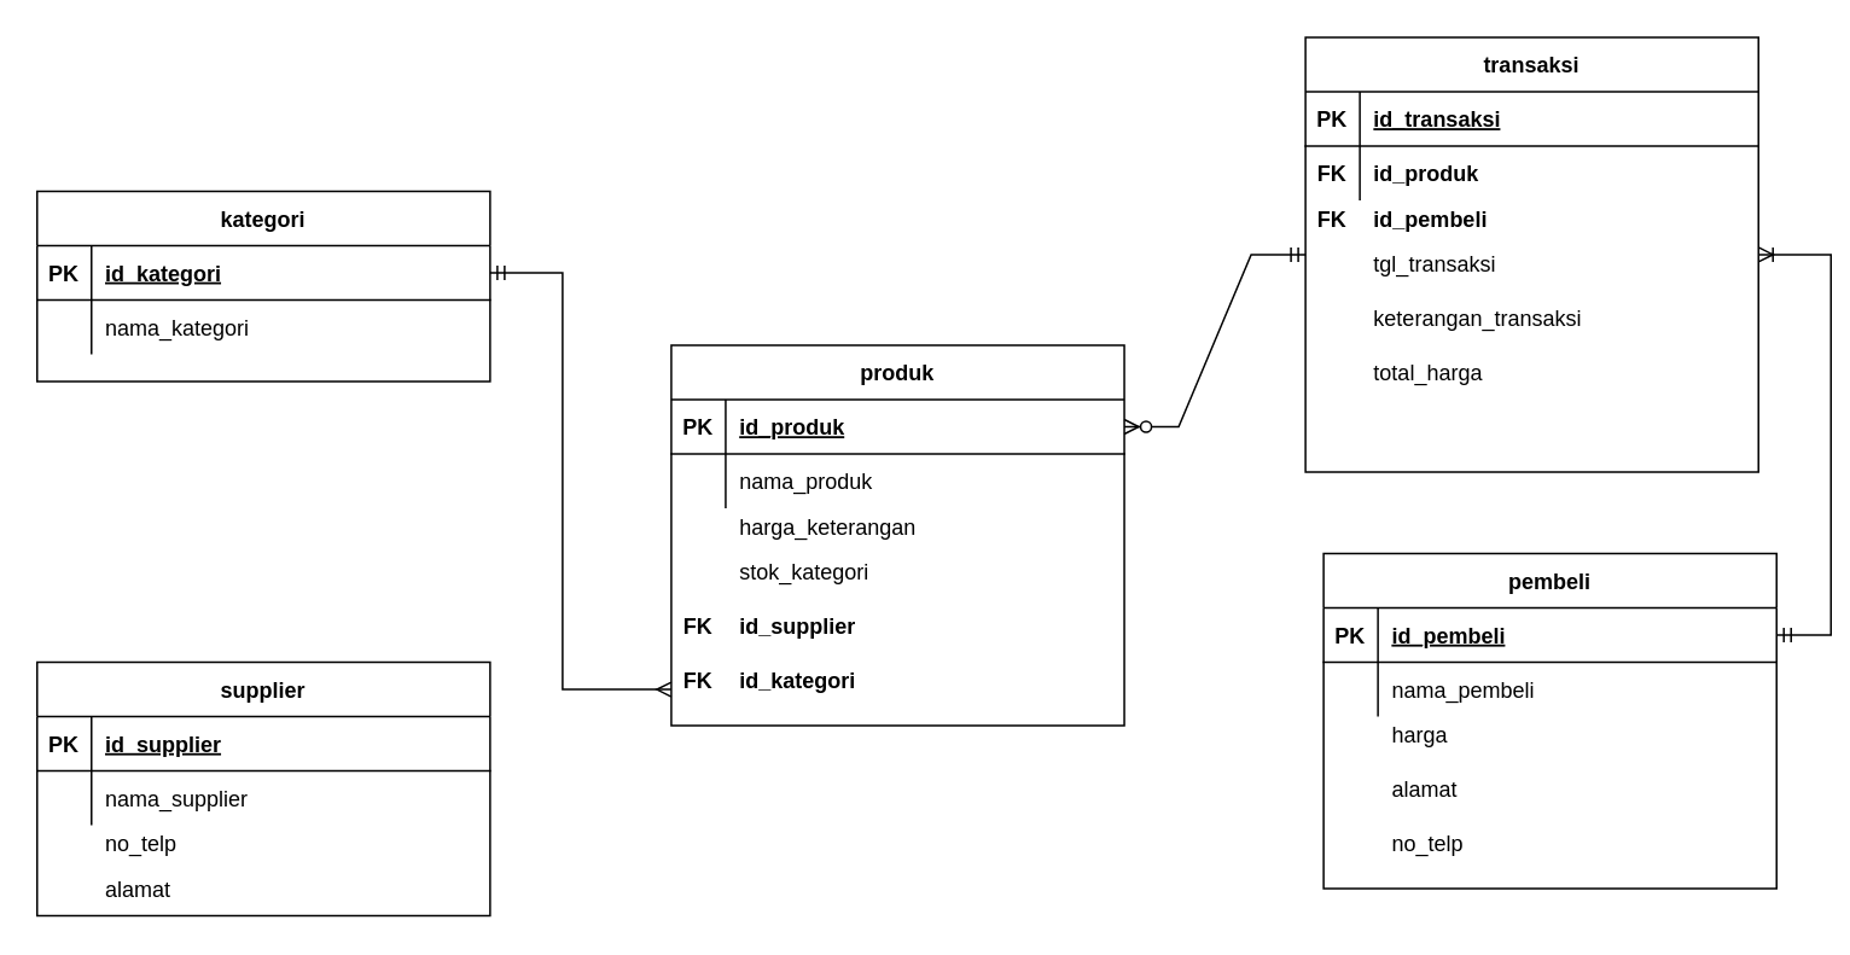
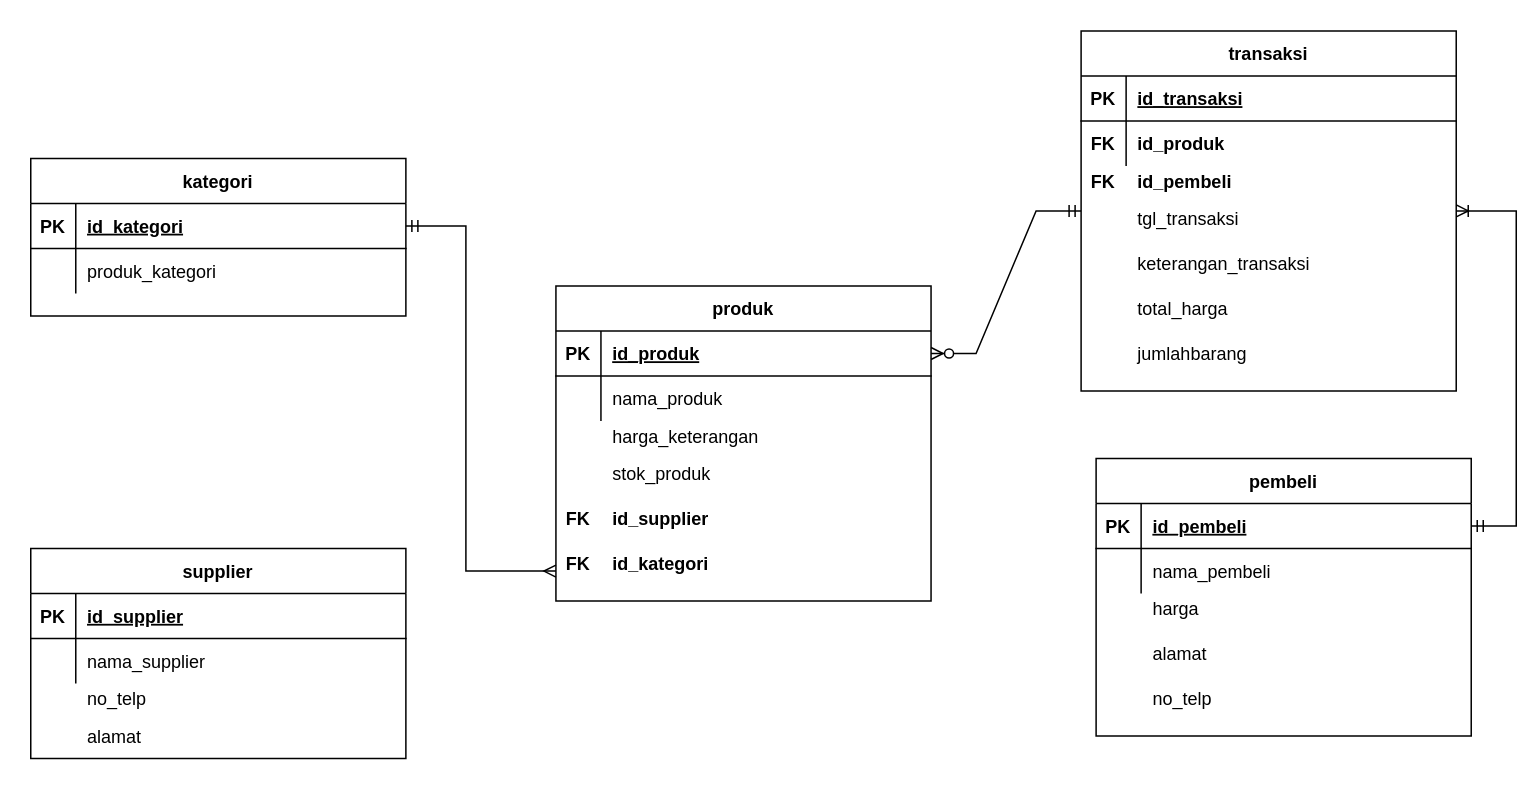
- <mxCell id="53" value="nama_kategori" style="shape=partialRectangle;overflow=hidden;connectable=0;fillColor=none;top=0;left=0;bottom=0;right=0;align=left;spacingLeft=6;" parent="51" vertex="1"><mxGeometry x="30" width="220" height="30" as="geometry"><mxRectangle width="220" height="30" as="alternateBounds" /></mxGeometry></mxCell>
+ <mxCell id="53" value="produk_kategori" style="shape=partialRectangle;overflow=hidden;connectable=0;fillColor=none;top=0;left=0;bottom=0;right=0;align=left;spacingLeft=6;" parent="51" vertex="1"><mxGeometry x="30" width="220" height="30" as="geometry"><mxRectangle width="220" height="30" as="alternateBounds" /></mxGeometry></mxCell>
+ <mxCell id="58" value="jumlahbarang" style="shape=partialRectangle;overflow=hidden;connectable=0;fillColor=none;top=0;left=0;bottom=0;right=0;align=left;spacingLeft=6;" vertex="1" parent="1"><mxGeometry x="750" y="220" width="220" height="30" as="geometry"><mxRectangle width="220" height="30" as="alternateBounds" /></mxGeometry></mxCell>
- <mxCell id="20" value="stok_kategori" style="shape=partialRectangle;overflow=hidden;connectable=0;fillColor=none;top=0;left=0;bottom=0;right=0;align=left;spacingLeft=6;" parent="1" vertex="1"><mxGeometry x="400" y="300" width="220" height="30" as="geometry"><mxRectangle width="220" height="30" as="alternateBounds" /></mxGeometry></mxCell>
+ <mxCell id="20" value="stok_produk" style="shape=partialRectangle;overflow=hidden;connectable=0;fillColor=none;top=0;left=0;bottom=0;right=0;align=left;spacingLeft=6;" parent="1" vertex="1"><mxGeometry x="400" y="300" width="220" height="30" as="geometry"><mxRectangle width="220" height="30" as="alternateBounds" /></mxGeometry></mxCell>
